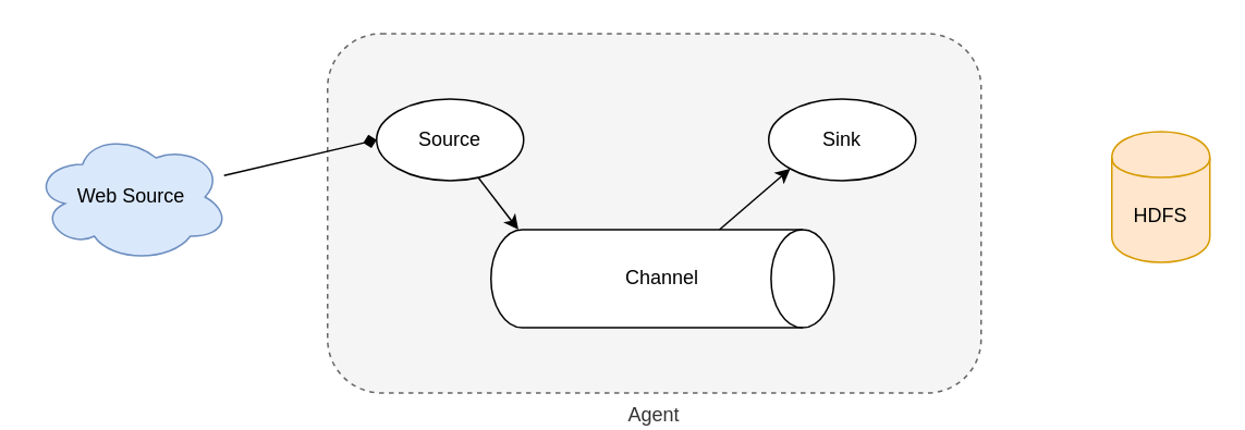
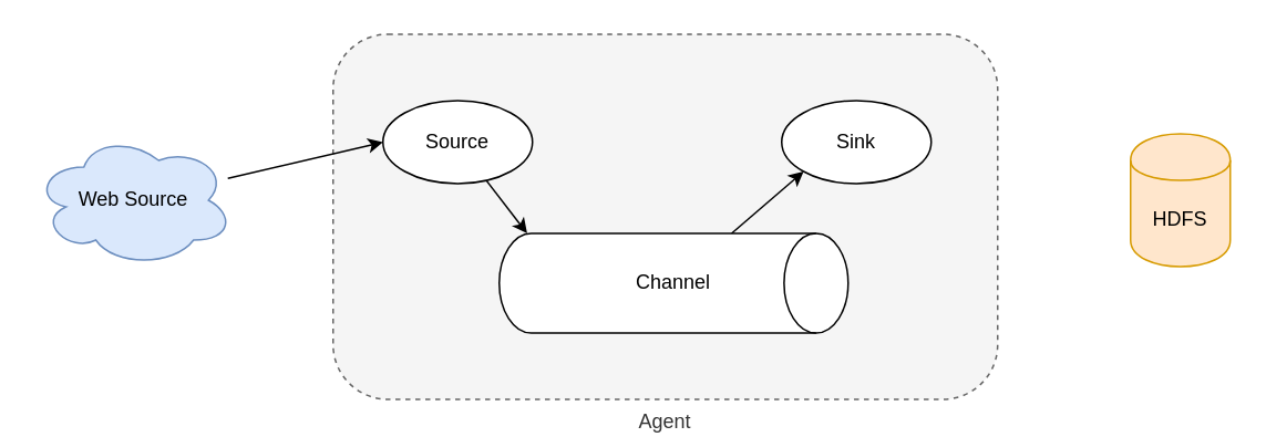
- <mxCell id="7" style="rounded=0;orthogonalLoop=1;jettySize=auto;html=1;entryX=0;entryY=0.5;entryDx=0;entryDy=0;endArrow=diamond;" edge="1" parent="1" source="2" target="6"><mxGeometry relative="1" as="geometry" /></mxCell>
+ <mxCell id="7" style="rounded=0;orthogonalLoop=1;jettySize=auto;html=1;entryX=0;entryY=0.5;entryDx=0;entryDy=0;" edge="1" parent="1" source="2" target="6"><mxGeometry relative="1" as="geometry" /></mxCell>
